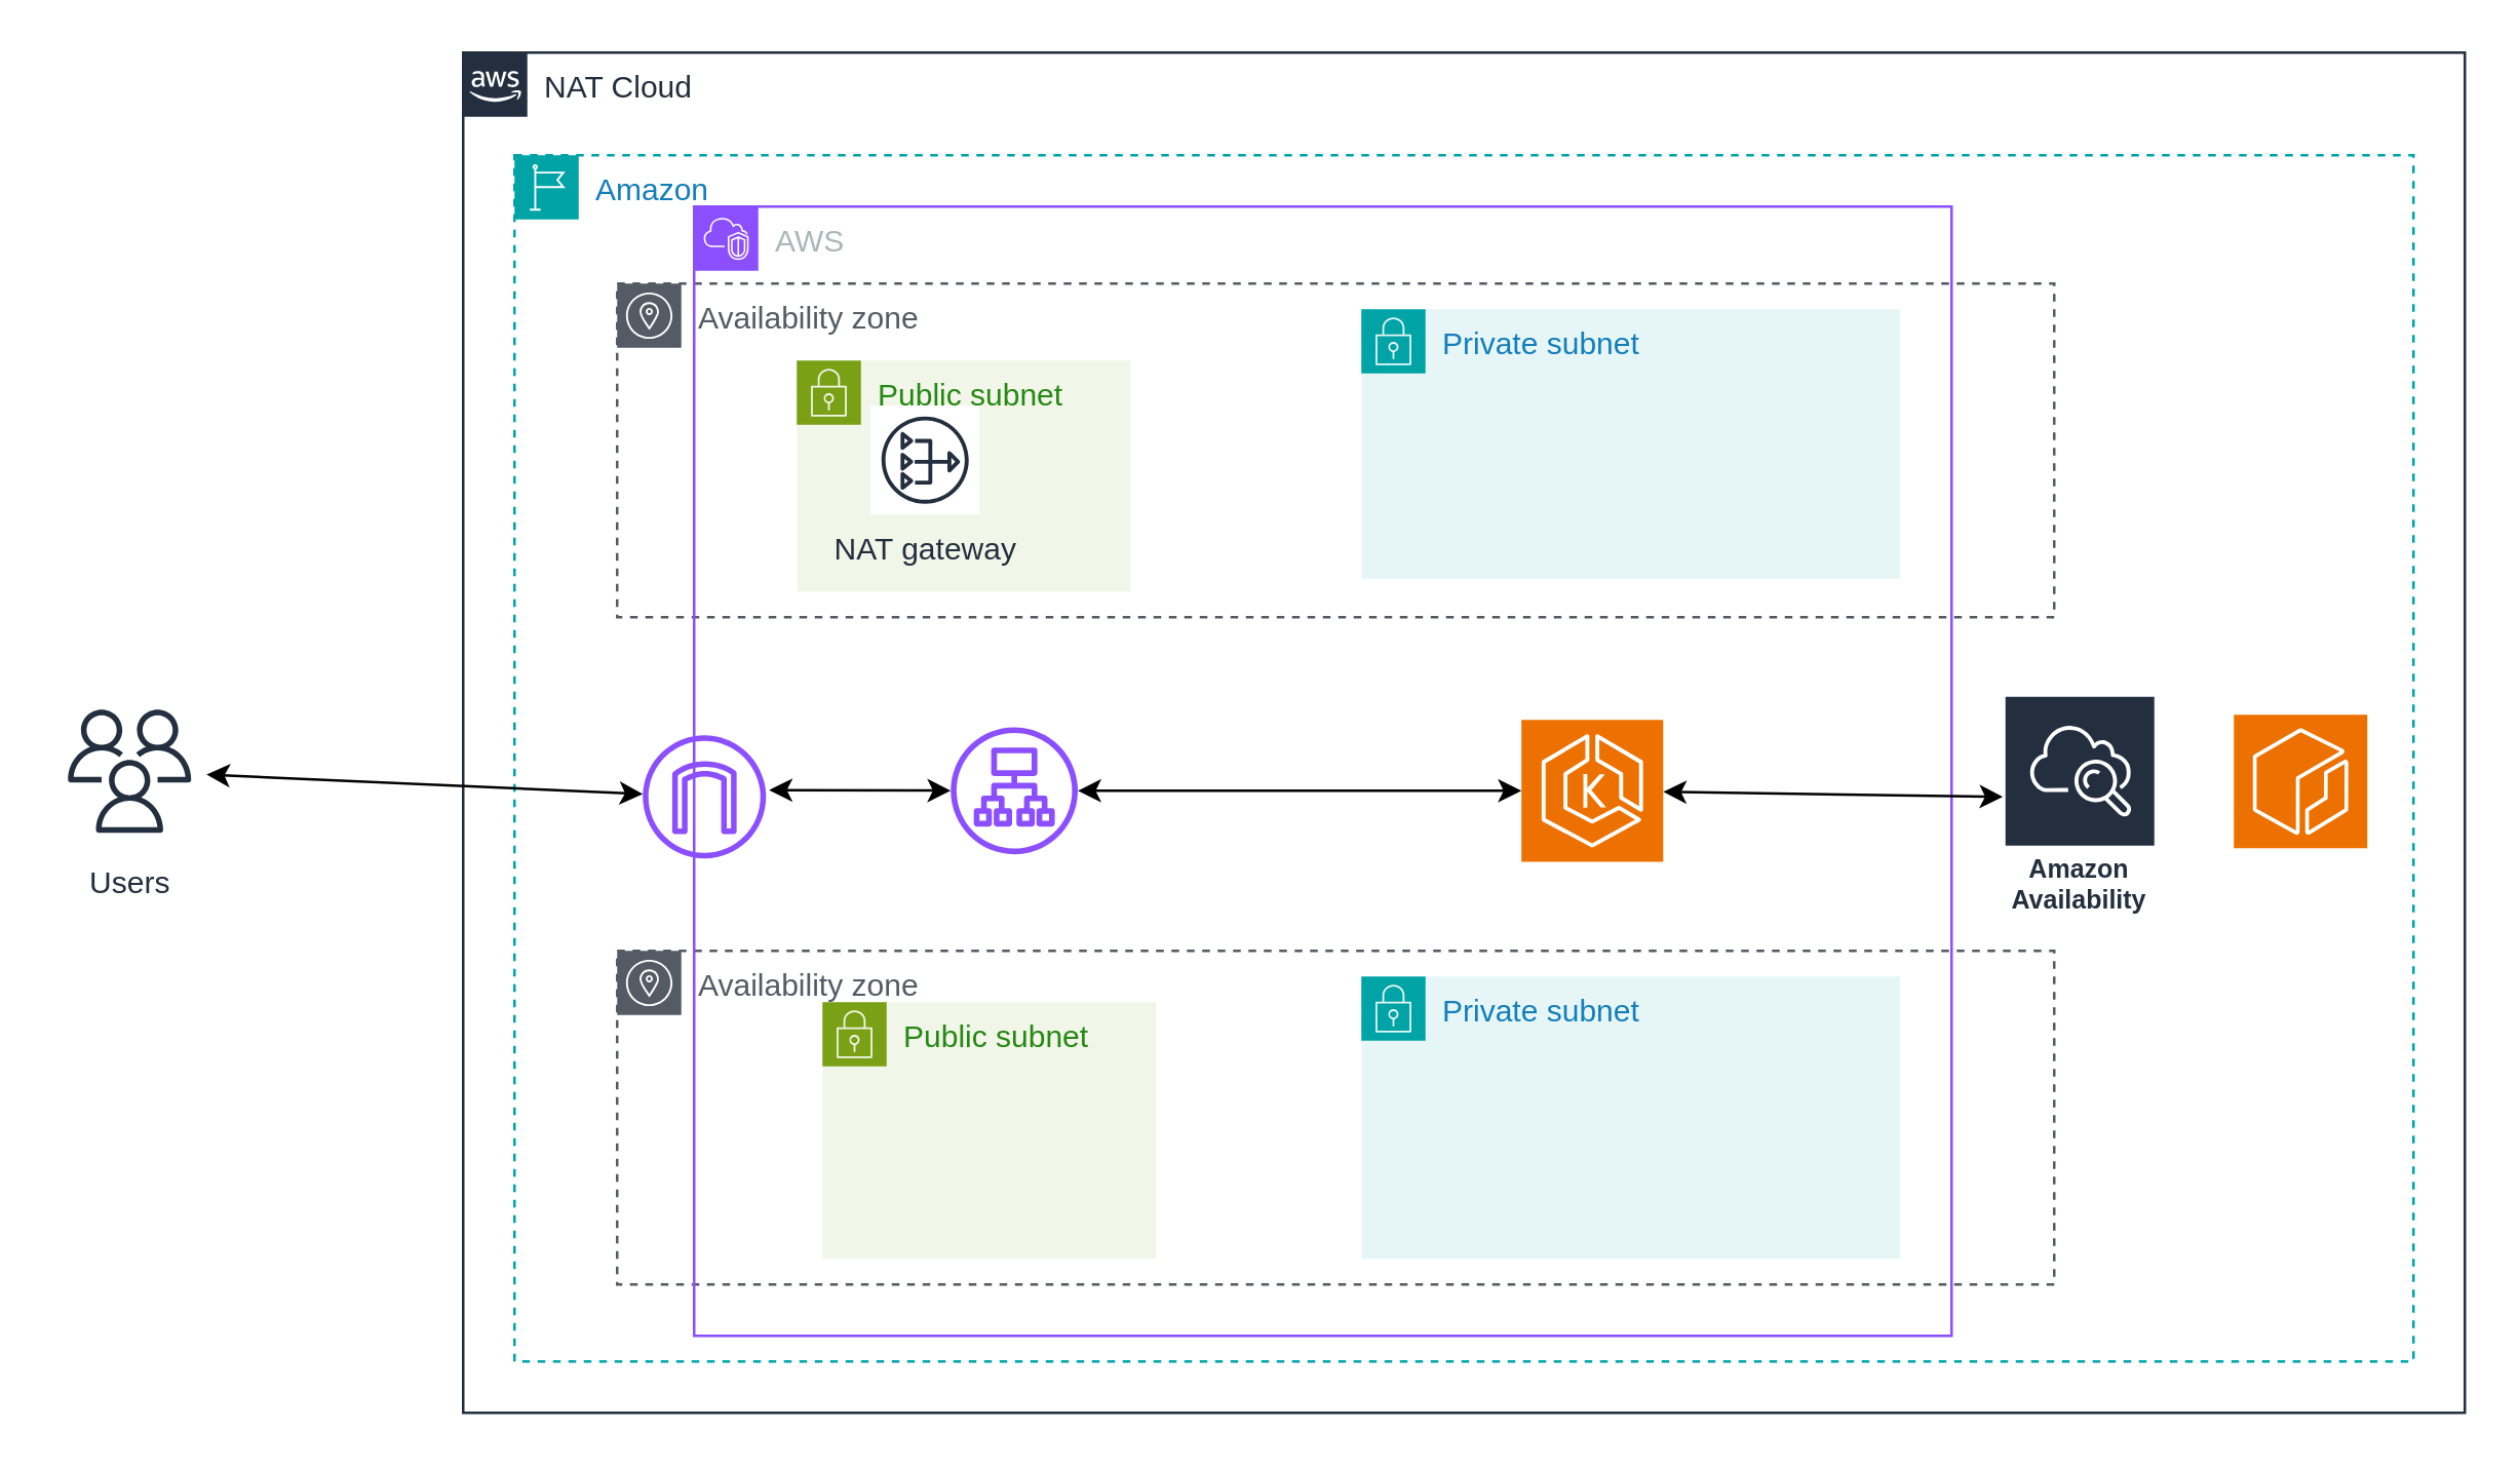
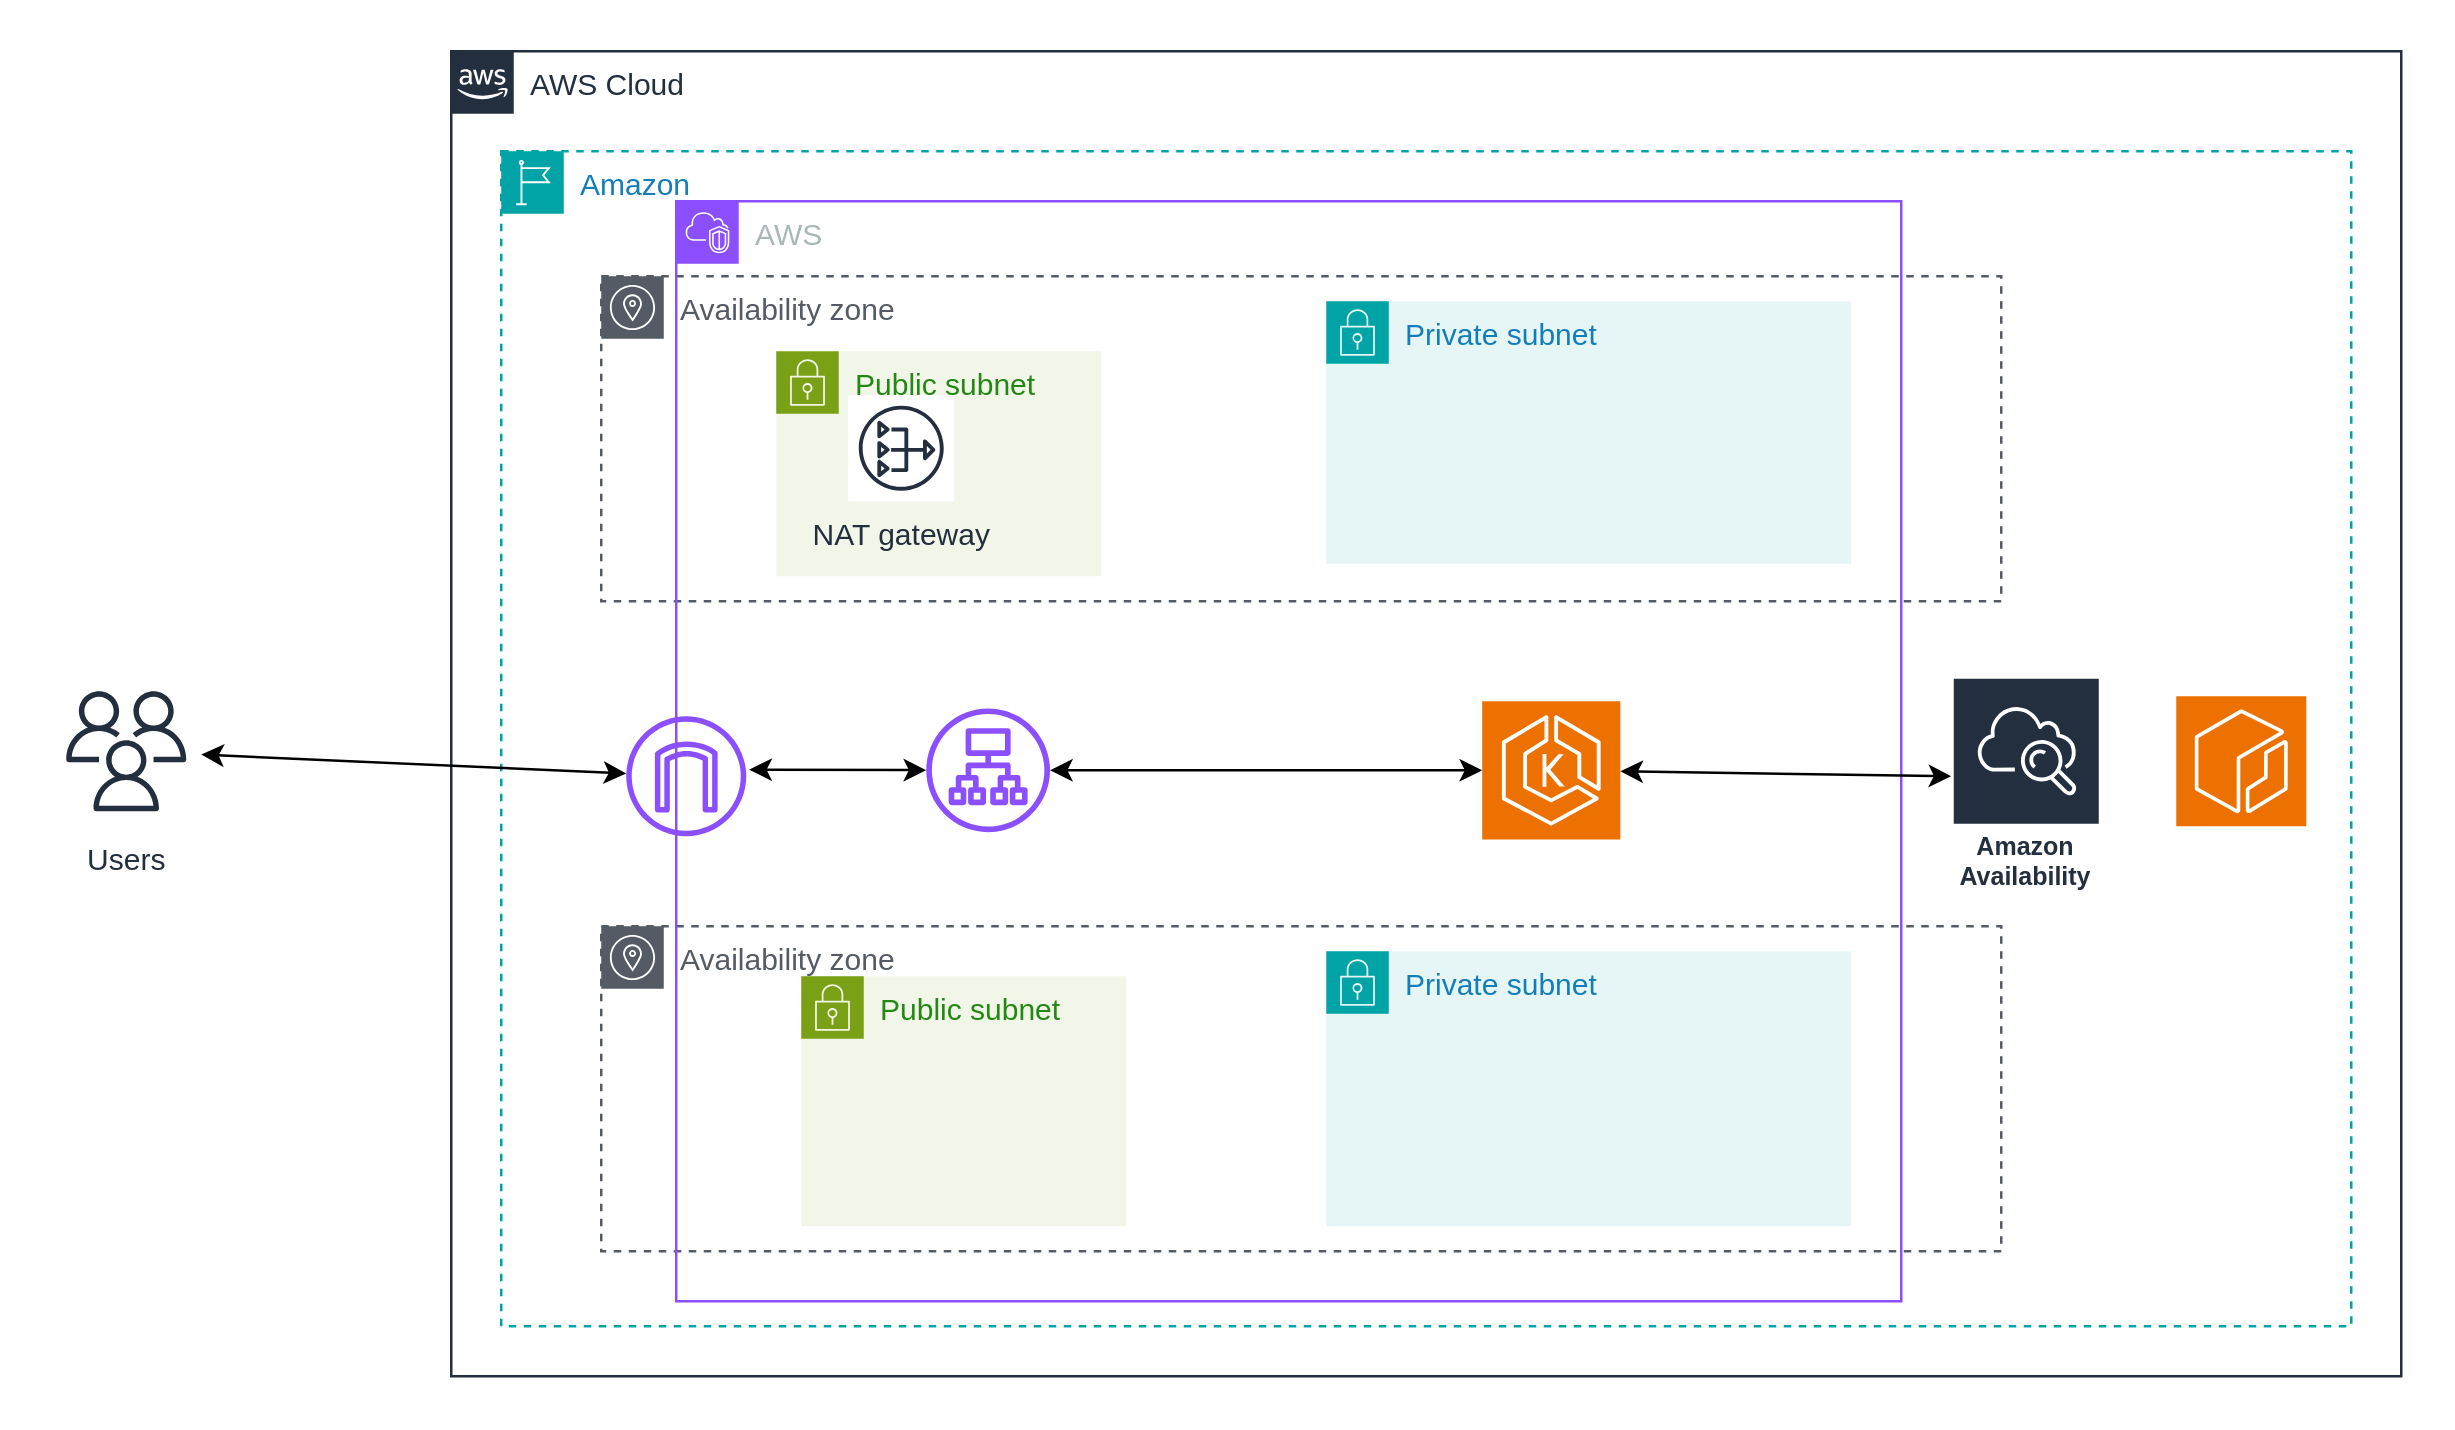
- <mxCell id="2" value="NAT Cloud" style="points=[[0,0],[0.25,0],[0.5,0],[0.75,0],[1,0],[1,0.25],[1,0.5],[1,0.75],[1,1],[0.75,1],[0.5,1],[0.25,1],[0,1],[0,0.75],[0,0.5],[0,0.25]];outlineConnect=0;gradientColor=none;html=1;whiteSpace=wrap;fontSize=12;fontStyle=0;container=1;pointerEvents=0;collapsible=0;recursiveResize=0;shape=mxgraph.aws4.group;grIcon=mxgraph.aws4.group_aws_cloud_alt;strokeColor=#232F3E;fillColor=none;verticalAlign=top;align=left;spacingLeft=30;fontColor=#232F3E;dashed=0;" parent="1" vertex="1"><mxGeometry x="180" y="20" width="780" height="530" as="geometry" /></mxCell>
+ <mxCell id="2" value="AWS Cloud" style="points=[[0,0],[0.25,0],[0.5,0],[0.75,0],[1,0],[1,0.25],[1,0.5],[1,0.75],[1,1],[0.75,1],[0.5,1],[0.25,1],[0,1],[0,0.75],[0,0.5],[0,0.25]];outlineConnect=0;gradientColor=none;html=1;whiteSpace=wrap;fontSize=12;fontStyle=0;container=1;pointerEvents=0;collapsible=0;recursiveResize=0;shape=mxgraph.aws4.group;grIcon=mxgraph.aws4.group_aws_cloud_alt;strokeColor=#232F3E;fillColor=none;verticalAlign=top;align=left;spacingLeft=30;fontColor=#232F3E;dashed=0;" parent="1" vertex="1"><mxGeometry x="180" y="20" width="780" height="530" as="geometry" /></mxCell>
